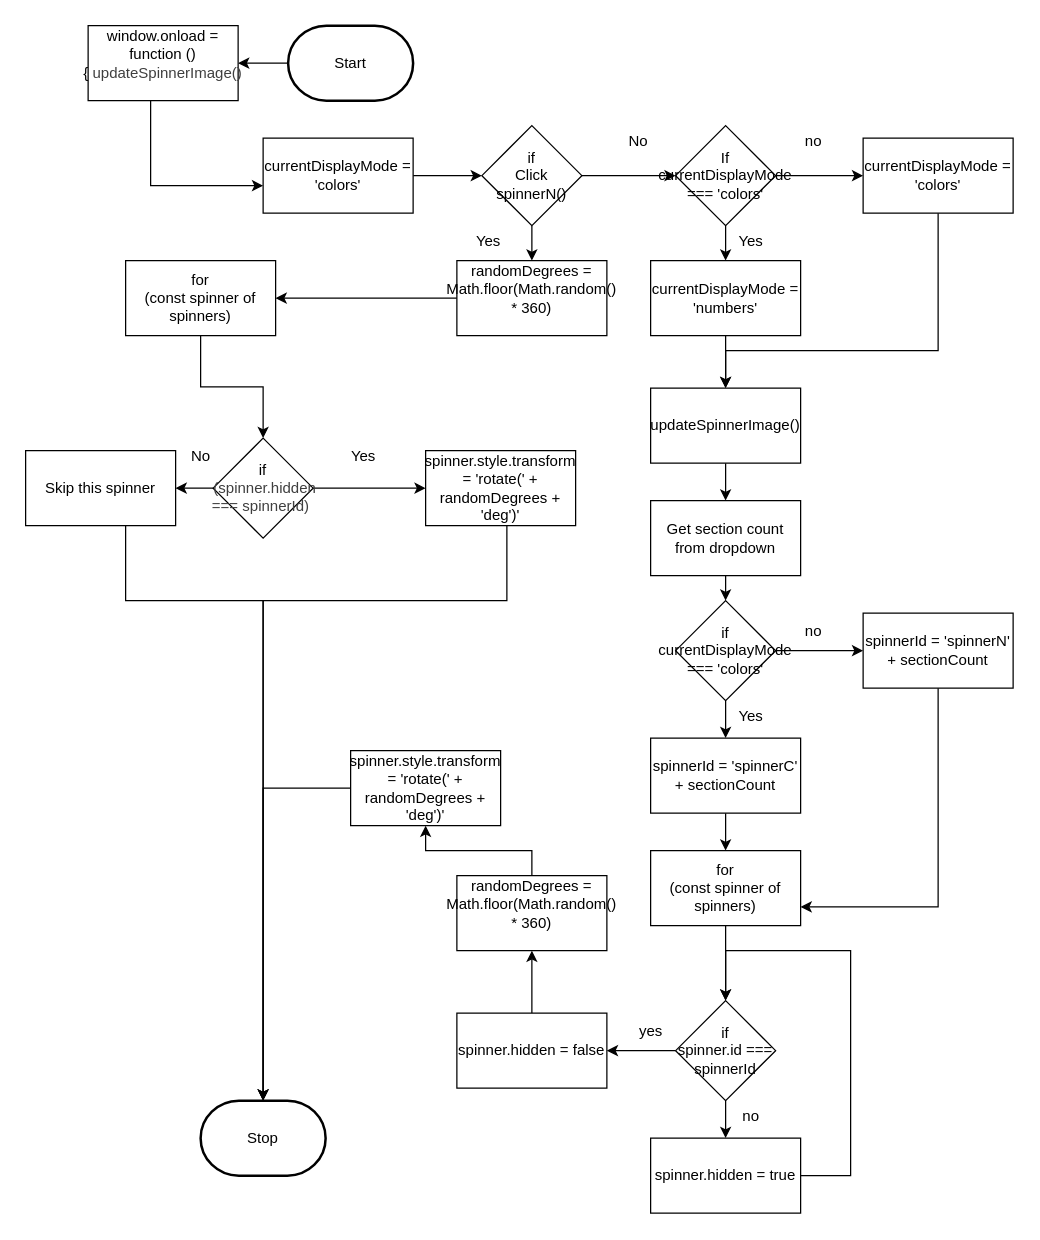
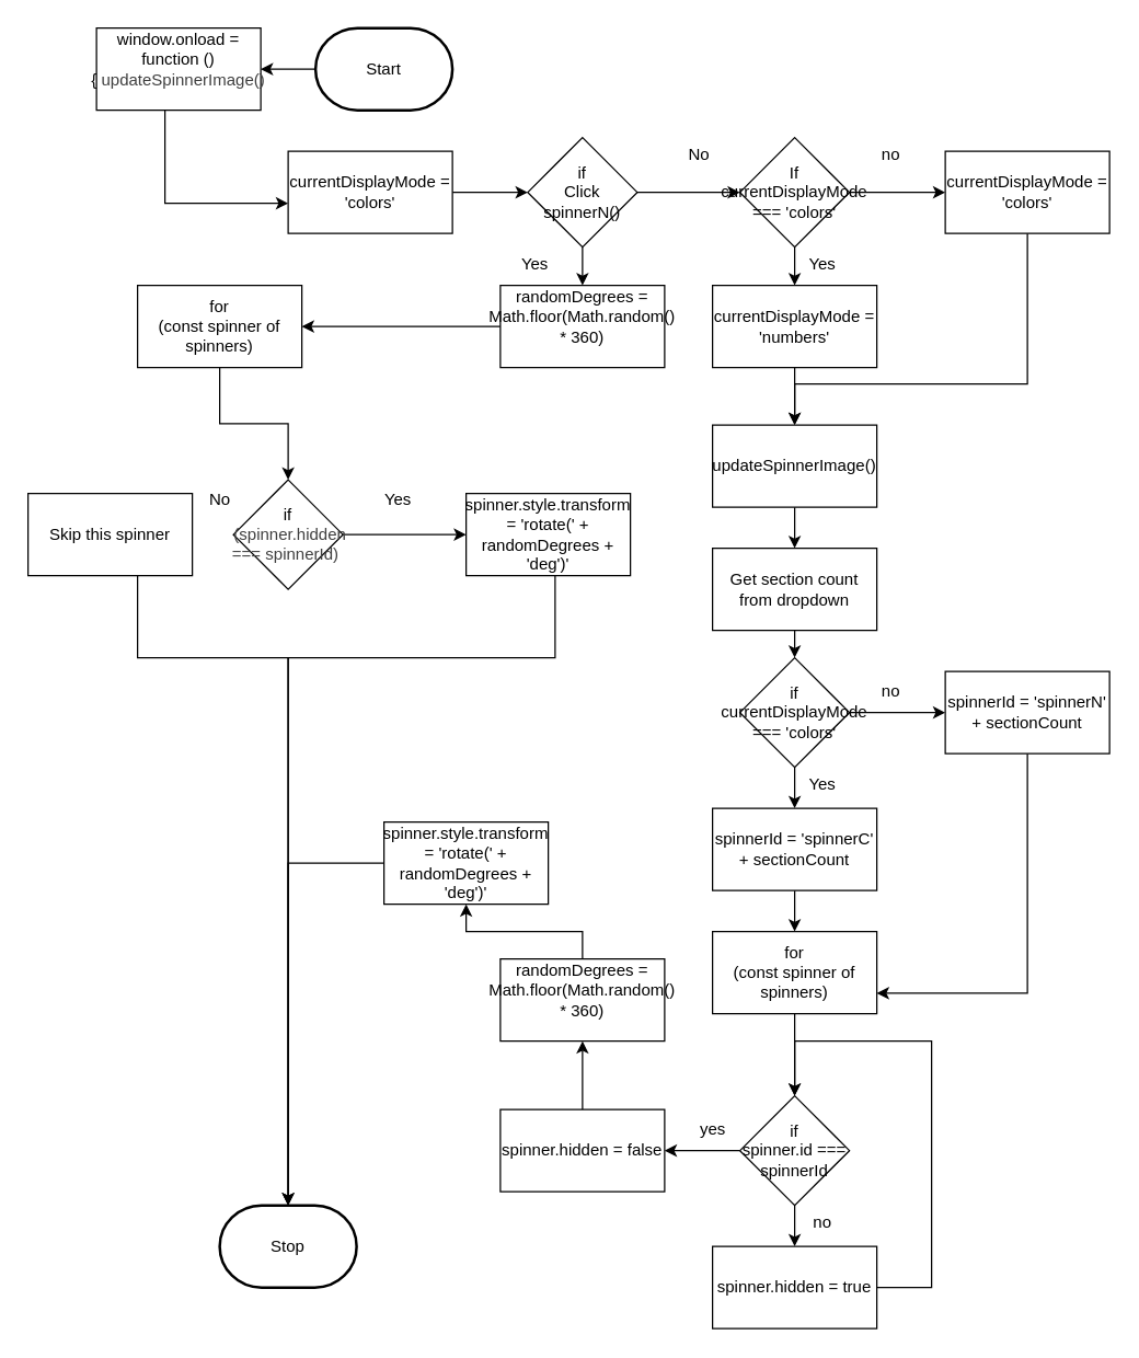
- <mxCell id="20" value="" style="edgeStyle=orthogonalEdgeStyle;html=1;" parent="1" source="21" target="24" edge="1"><mxGeometry relative="1" as="geometry" /></mxCell>
